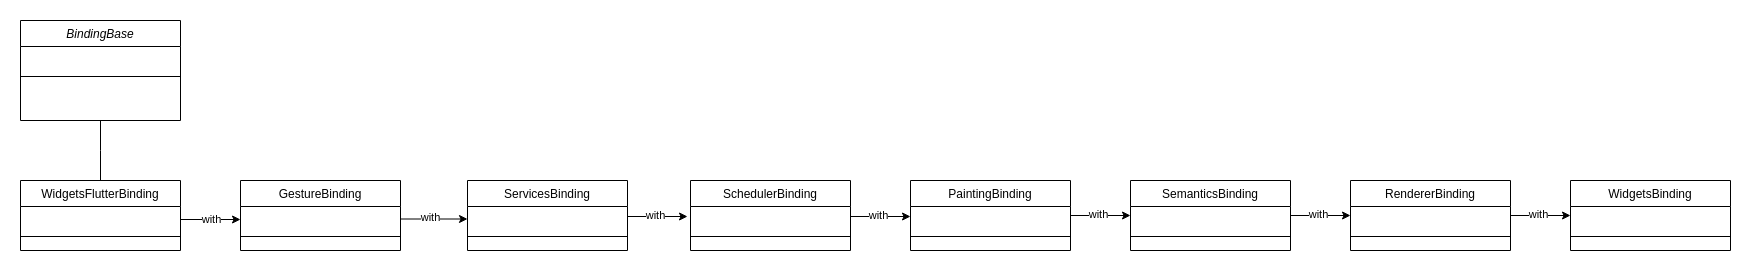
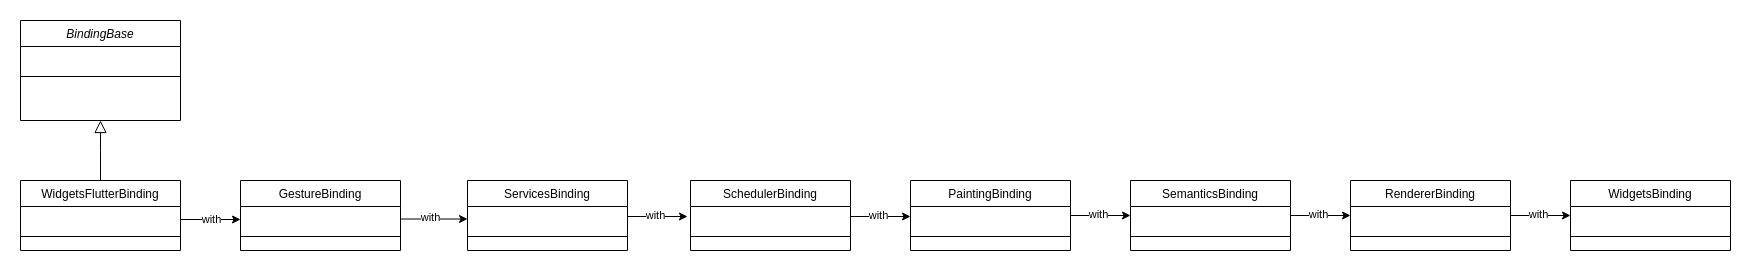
- <mxCell id="8" value="" style="endArrow=none;endSize=10;endFill=0;shadow=0;strokeWidth=1;rounded=0;edgeStyle=elbowEdgeStyle;elbow=vertical;" parent="1" source="5" target="2" edge="1"><mxGeometry width="160" relative="1" as="geometry"><mxPoint x="10" y="273" as="sourcePoint" /><mxPoint x="110" y="171" as="targetPoint" /></mxGeometry></mxCell>
+ <mxCell id="8" value="" style="endArrow=block;endSize=10;endFill=0;shadow=0;strokeWidth=1;rounded=0;edgeStyle=elbowEdgeStyle;elbow=vertical;" parent="1" source="5" target="2" edge="1"><mxGeometry width="160" relative="1" as="geometry"><mxPoint x="10" y="273" as="sourcePoint" /><mxPoint x="110" y="171" as="targetPoint" /></mxGeometry></mxCell>
